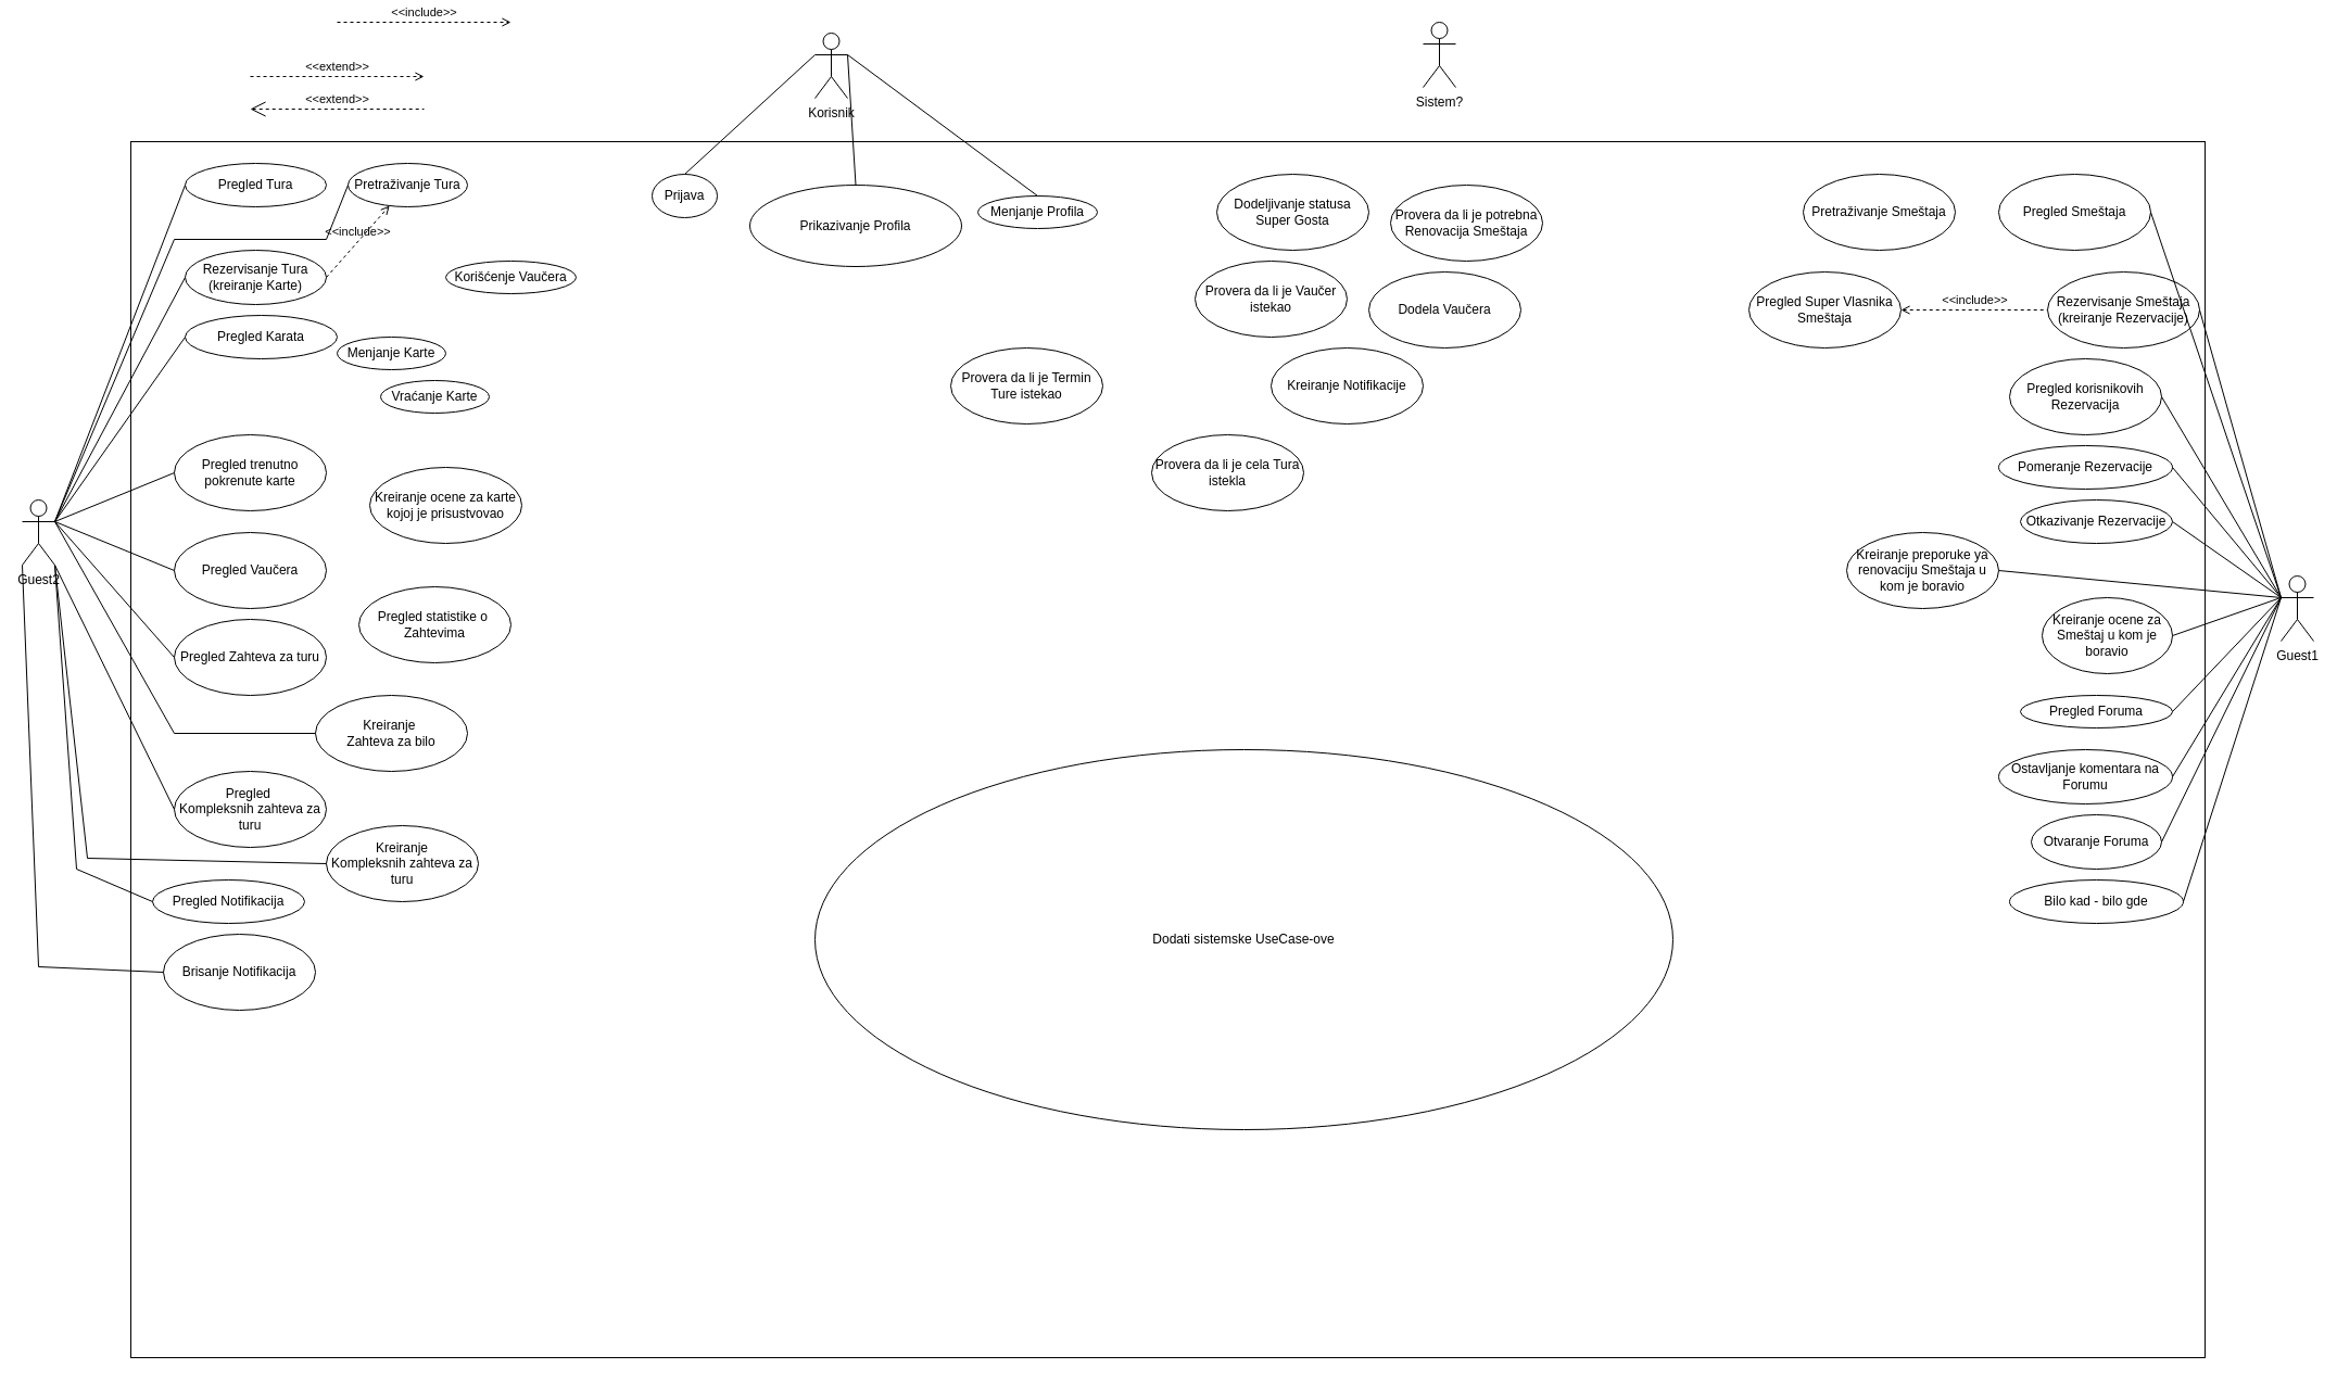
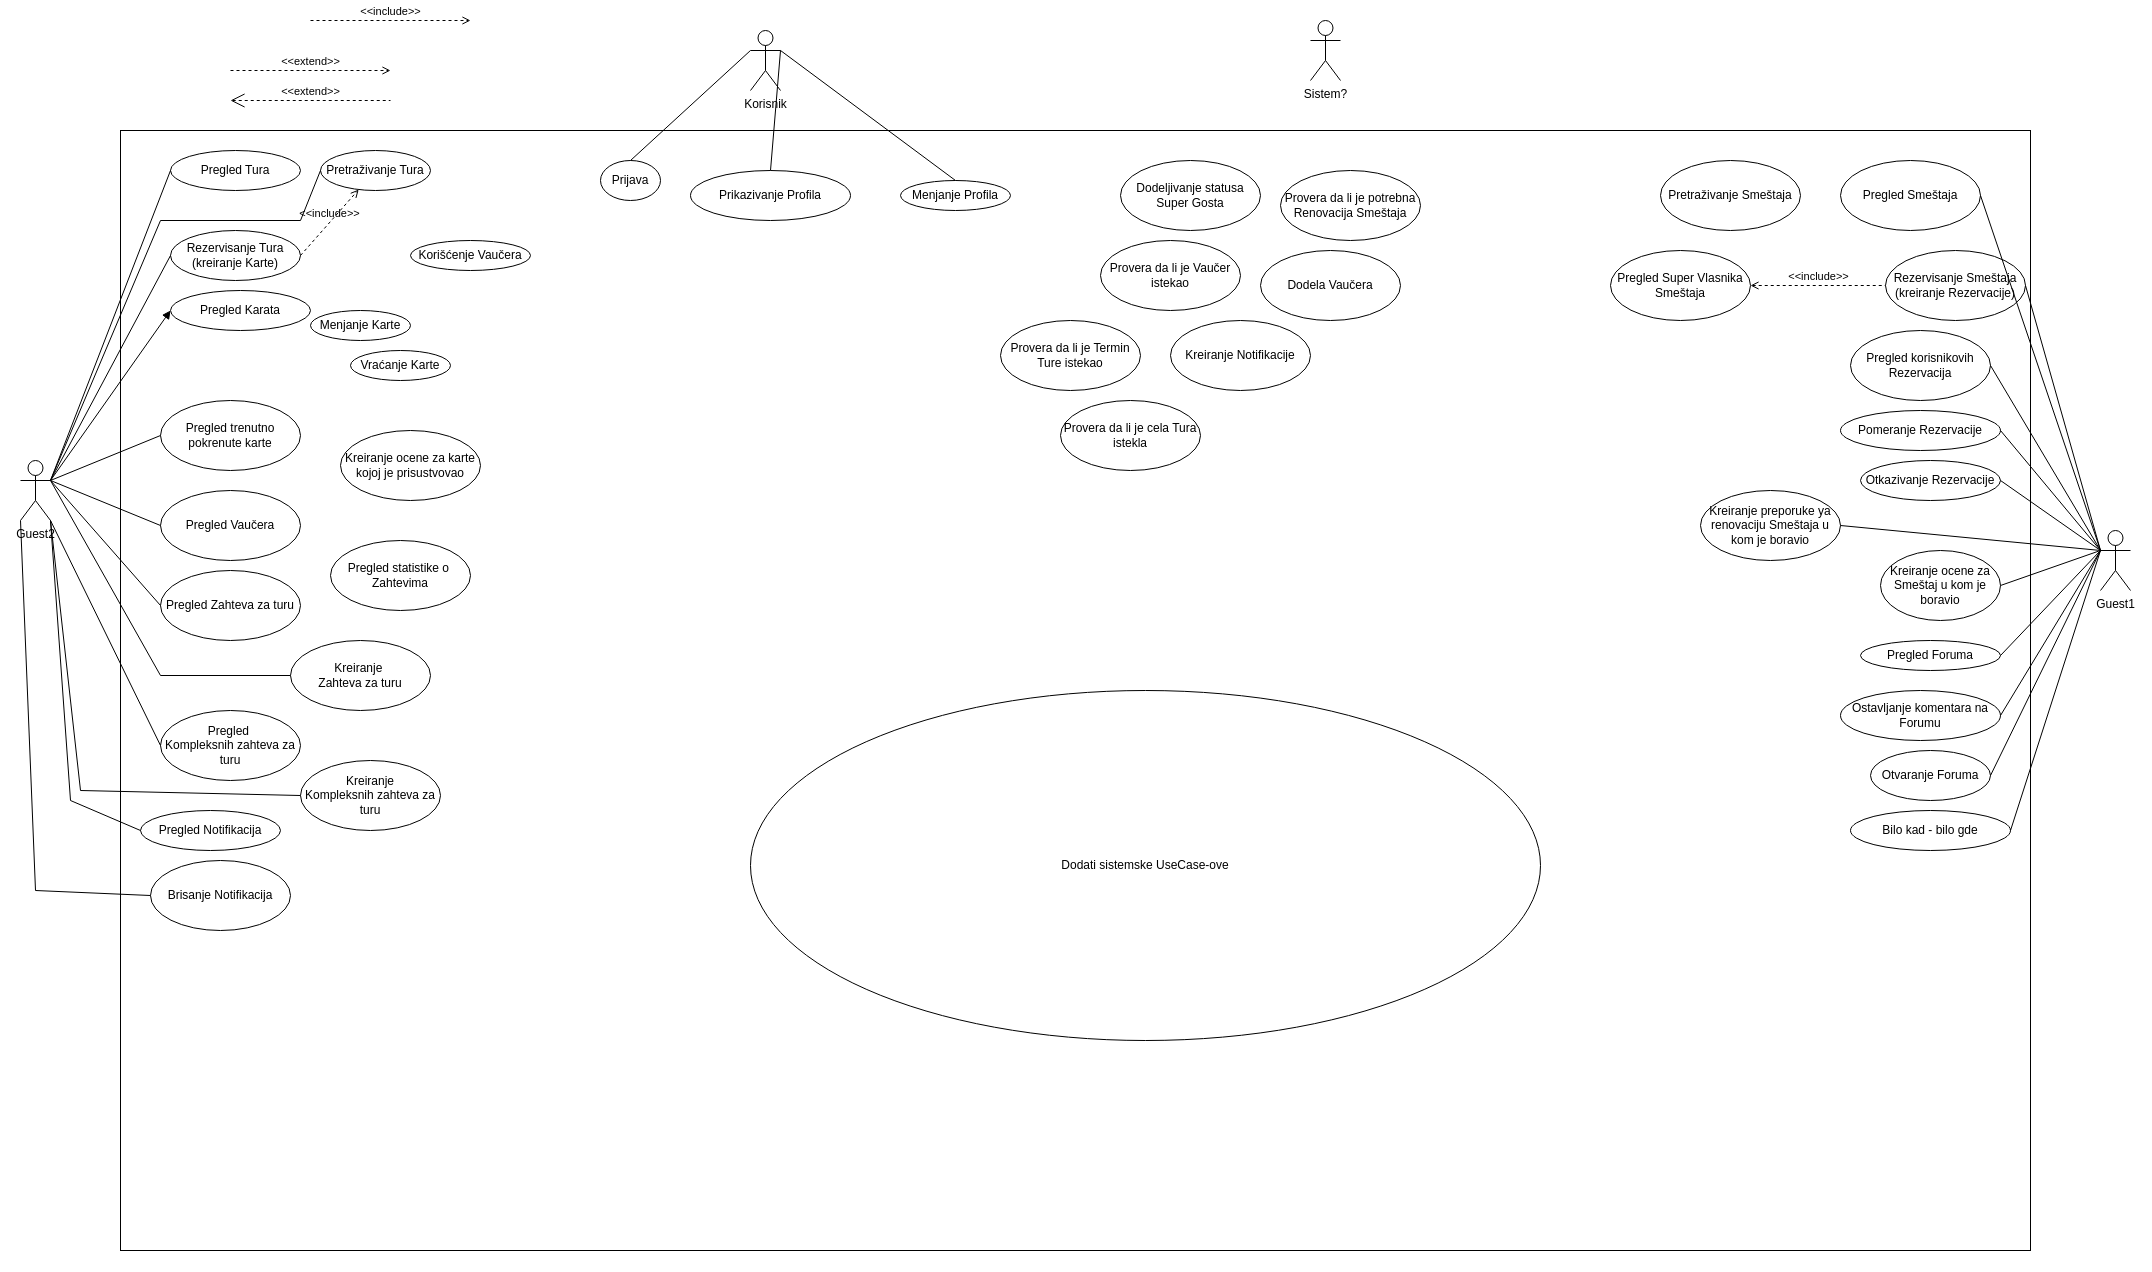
- <mxCell id="12" value="Prikazivanje Profila" style="ellipse;whiteSpace=wrap;html=1;" parent="1" vertex="1"><mxGeometry x="690" y="170" width="195" height="75" as="geometry" /></mxCell>
+ <mxCell id="12" value="Prikazivanje Profila" style="ellipse;whiteSpace=wrap;html=1;" parent="1" vertex="1"><mxGeometry x="690" y="170" width="160" height="50" as="geometry" /></mxCell>
- <mxCell id="46" value="" style="endArrow=none;html=1;rounded=0;entryX=0;entryY=0.5;entryDx=0;entryDy=0;exitX=1;exitY=0.333;exitDx=0;exitDy=0;exitPerimeter=0;" parent="1" source="2" target="5" edge="1"><mxGeometry width="50" height="50" relative="1" as="geometry"><mxPoint x="70" y="150" as="sourcePoint" /><mxPoint x="190" y="190" as="targetPoint" /></mxGeometry></mxCell>
+ <mxCell id="46" value="" style="endArrow=block;html=1;rounded=0;entryX=0;entryY=0.5;entryDx=0;entryDy=0;exitX=1;exitY=0.333;exitDx=0;exitDy=0;exitPerimeter=0;" parent="1" source="2" target="5" edge="1"><mxGeometry width="50" height="50" relative="1" as="geometry"><mxPoint x="70" y="150" as="sourcePoint" /><mxPoint x="190" y="190" as="targetPoint" /></mxGeometry></mxCell>
- <mxCell id="77" value="Provera da li je Termin Ture istekao" style="ellipse;whiteSpace=wrap;html=1;" parent="1" vertex="1"><mxGeometry x="875" y="320" width="140" height="70" as="geometry" /></mxCell>
+ <mxCell id="77" value="Provera da li je Termin Ture istekao" style="ellipse;whiteSpace=wrap;html=1;" parent="1" vertex="1"><mxGeometry x="1000" y="320" width="140" height="70" as="geometry" /></mxCell>
- <mxCell id="16" value="Kreiranje&amp;nbsp;&lt;br&gt;Zahteva za bilo" style="ellipse;whiteSpace=wrap;html=1;" parent="1" vertex="1"><mxGeometry x="290" y="640" width="140" height="70" as="geometry" /></mxCell>
+ <mxCell id="16" value="Kreiranje&amp;nbsp;&lt;br&gt;Zahteva za turu" style="ellipse;whiteSpace=wrap;html=1;" parent="1" vertex="1"><mxGeometry x="290" y="640" width="140" height="70" as="geometry" /></mxCell>
